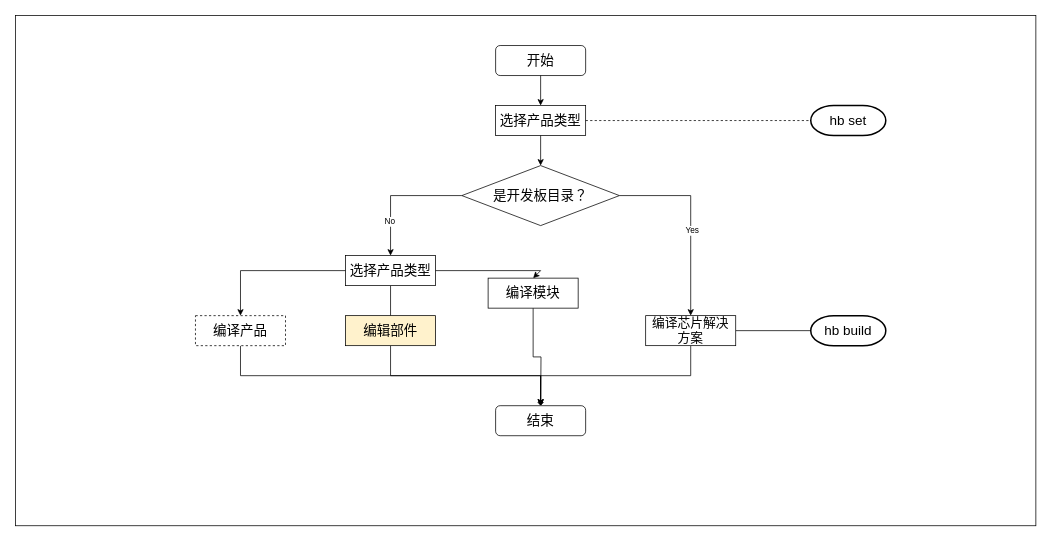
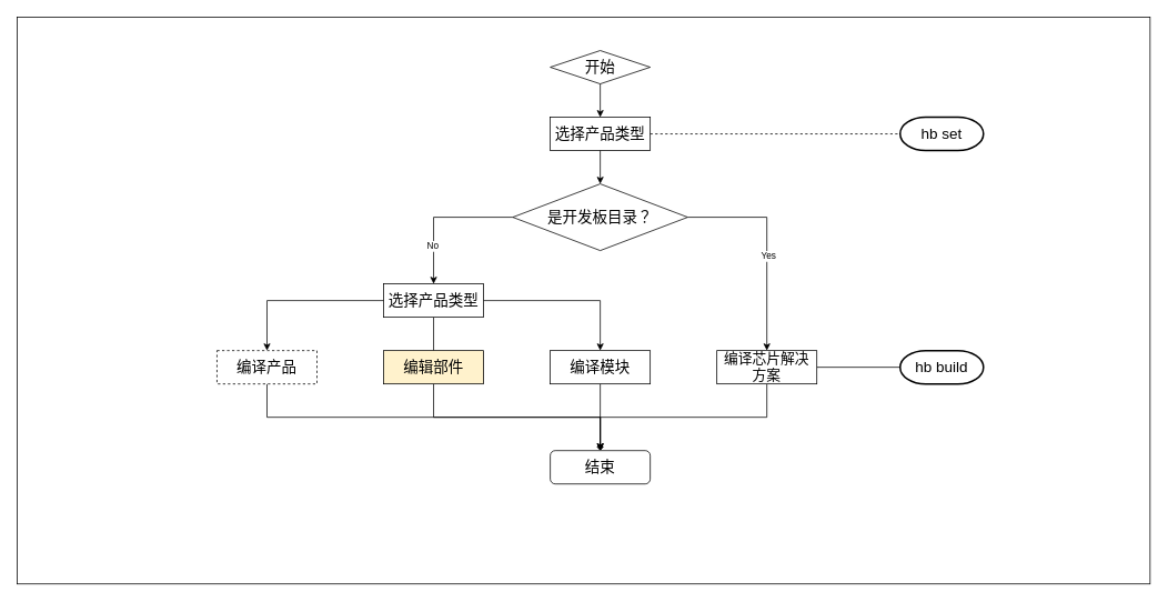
- <mxCell id="3" value="&lt;font style=&quot;font-size: 18px;&quot;&gt;开始&lt;/font&gt;" style="rounded=1;whiteSpace=wrap;html=1;" vertex="1" parent="1"><mxGeometry x="660" y="60" width="120" height="40" as="geometry" /></mxCell>
+ <mxCell id="3" value="&lt;font style=&quot;font-size: 18px;&quot;&gt;开始&lt;/font&gt;" style="rhombus;whiteSpace=wrap;html=1;" vertex="1" parent="1"><mxGeometry x="660" y="60" width="120" height="40" as="geometry" /></mxCell>
- <mxCell id="15" value="&lt;font style=&quot;font-size: 18px;&quot;&gt;编译模块&lt;/font&gt;" style="rounded=0;whiteSpace=wrap;html=1;" vertex="1" parent="1"><mxGeometry x="650" y="370" width="120" height="40" as="geometry" /></mxCell>
+ <mxCell id="15" value="&lt;font style=&quot;font-size: 18px;&quot;&gt;编译模块&lt;/font&gt;" style="rounded=0;whiteSpace=wrap;html=1;" vertex="1" parent="1"><mxGeometry x="660" y="420" width="120" height="40" as="geometry" /></mxCell>
